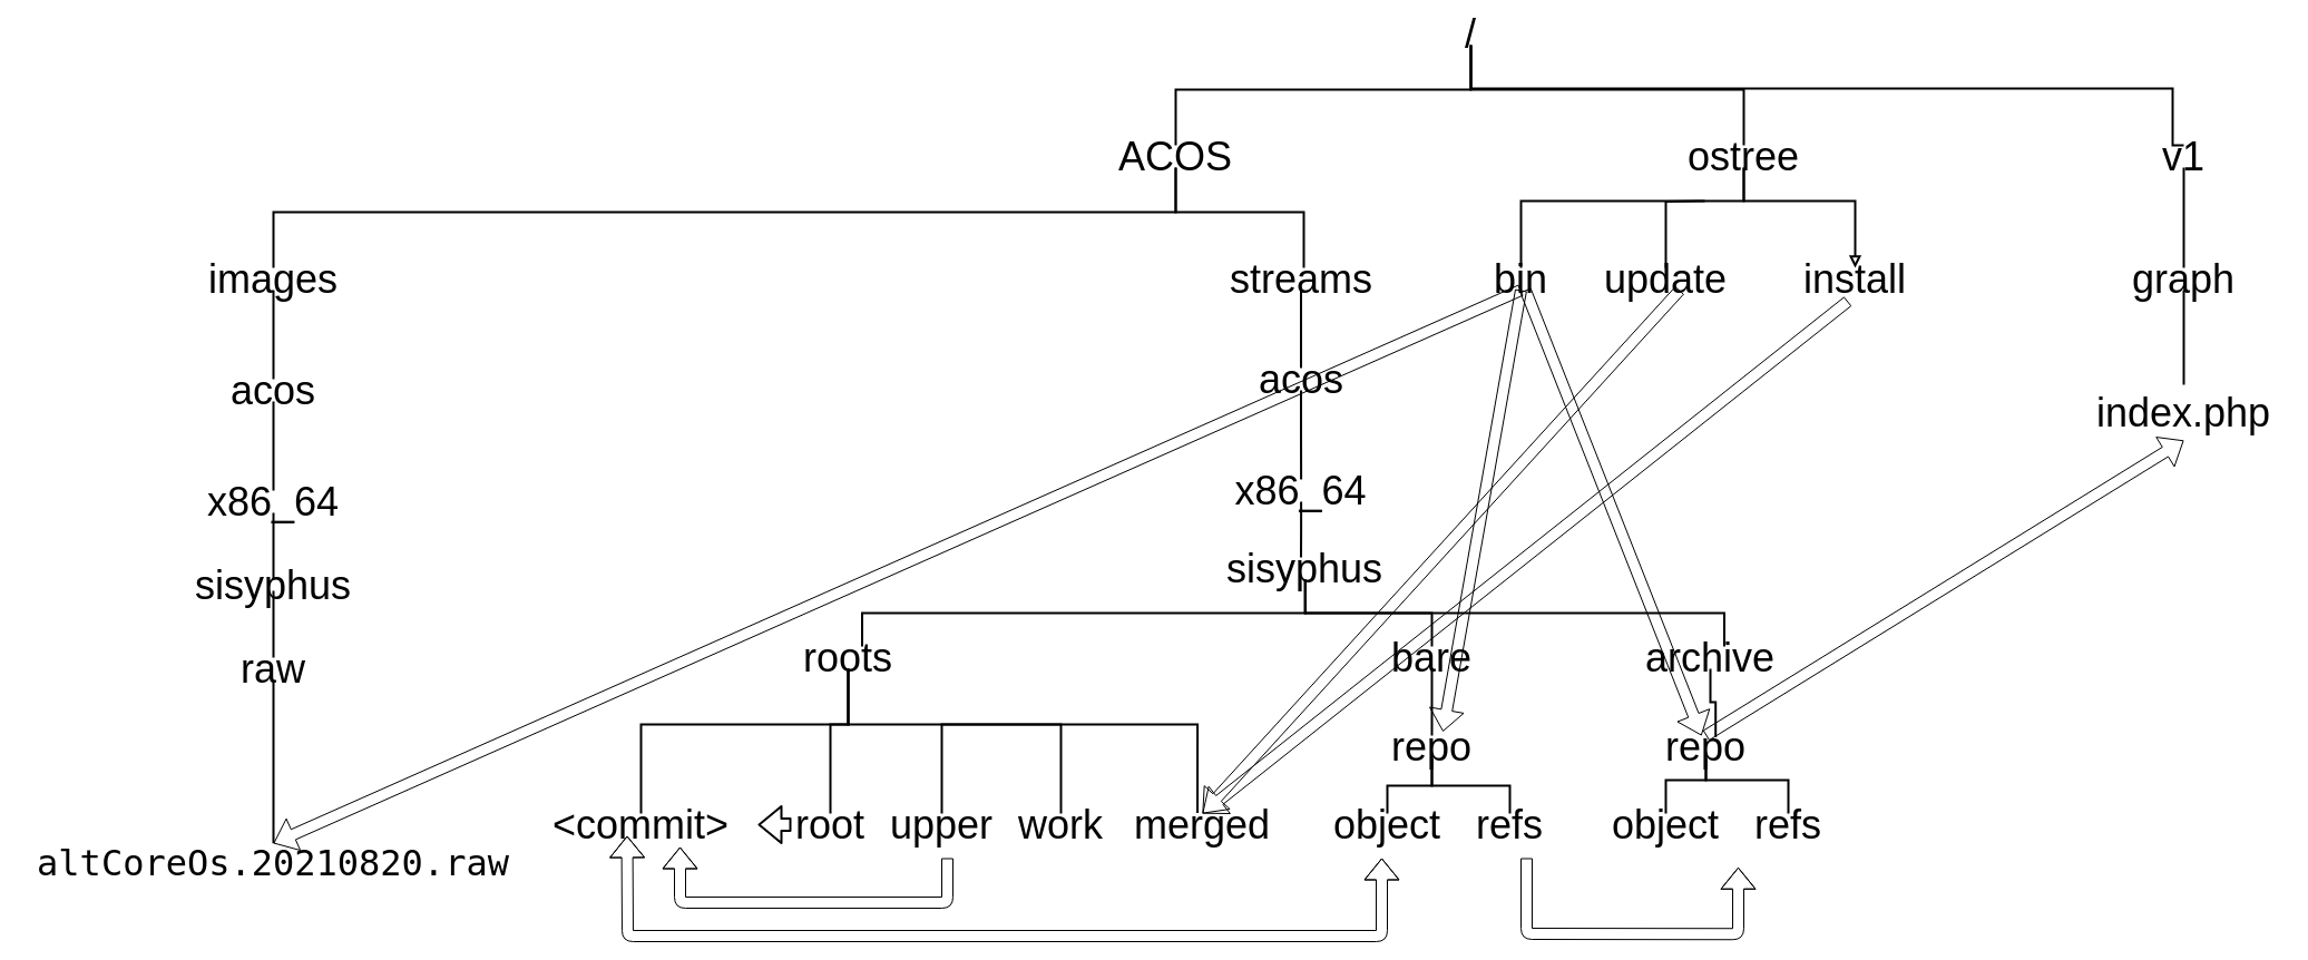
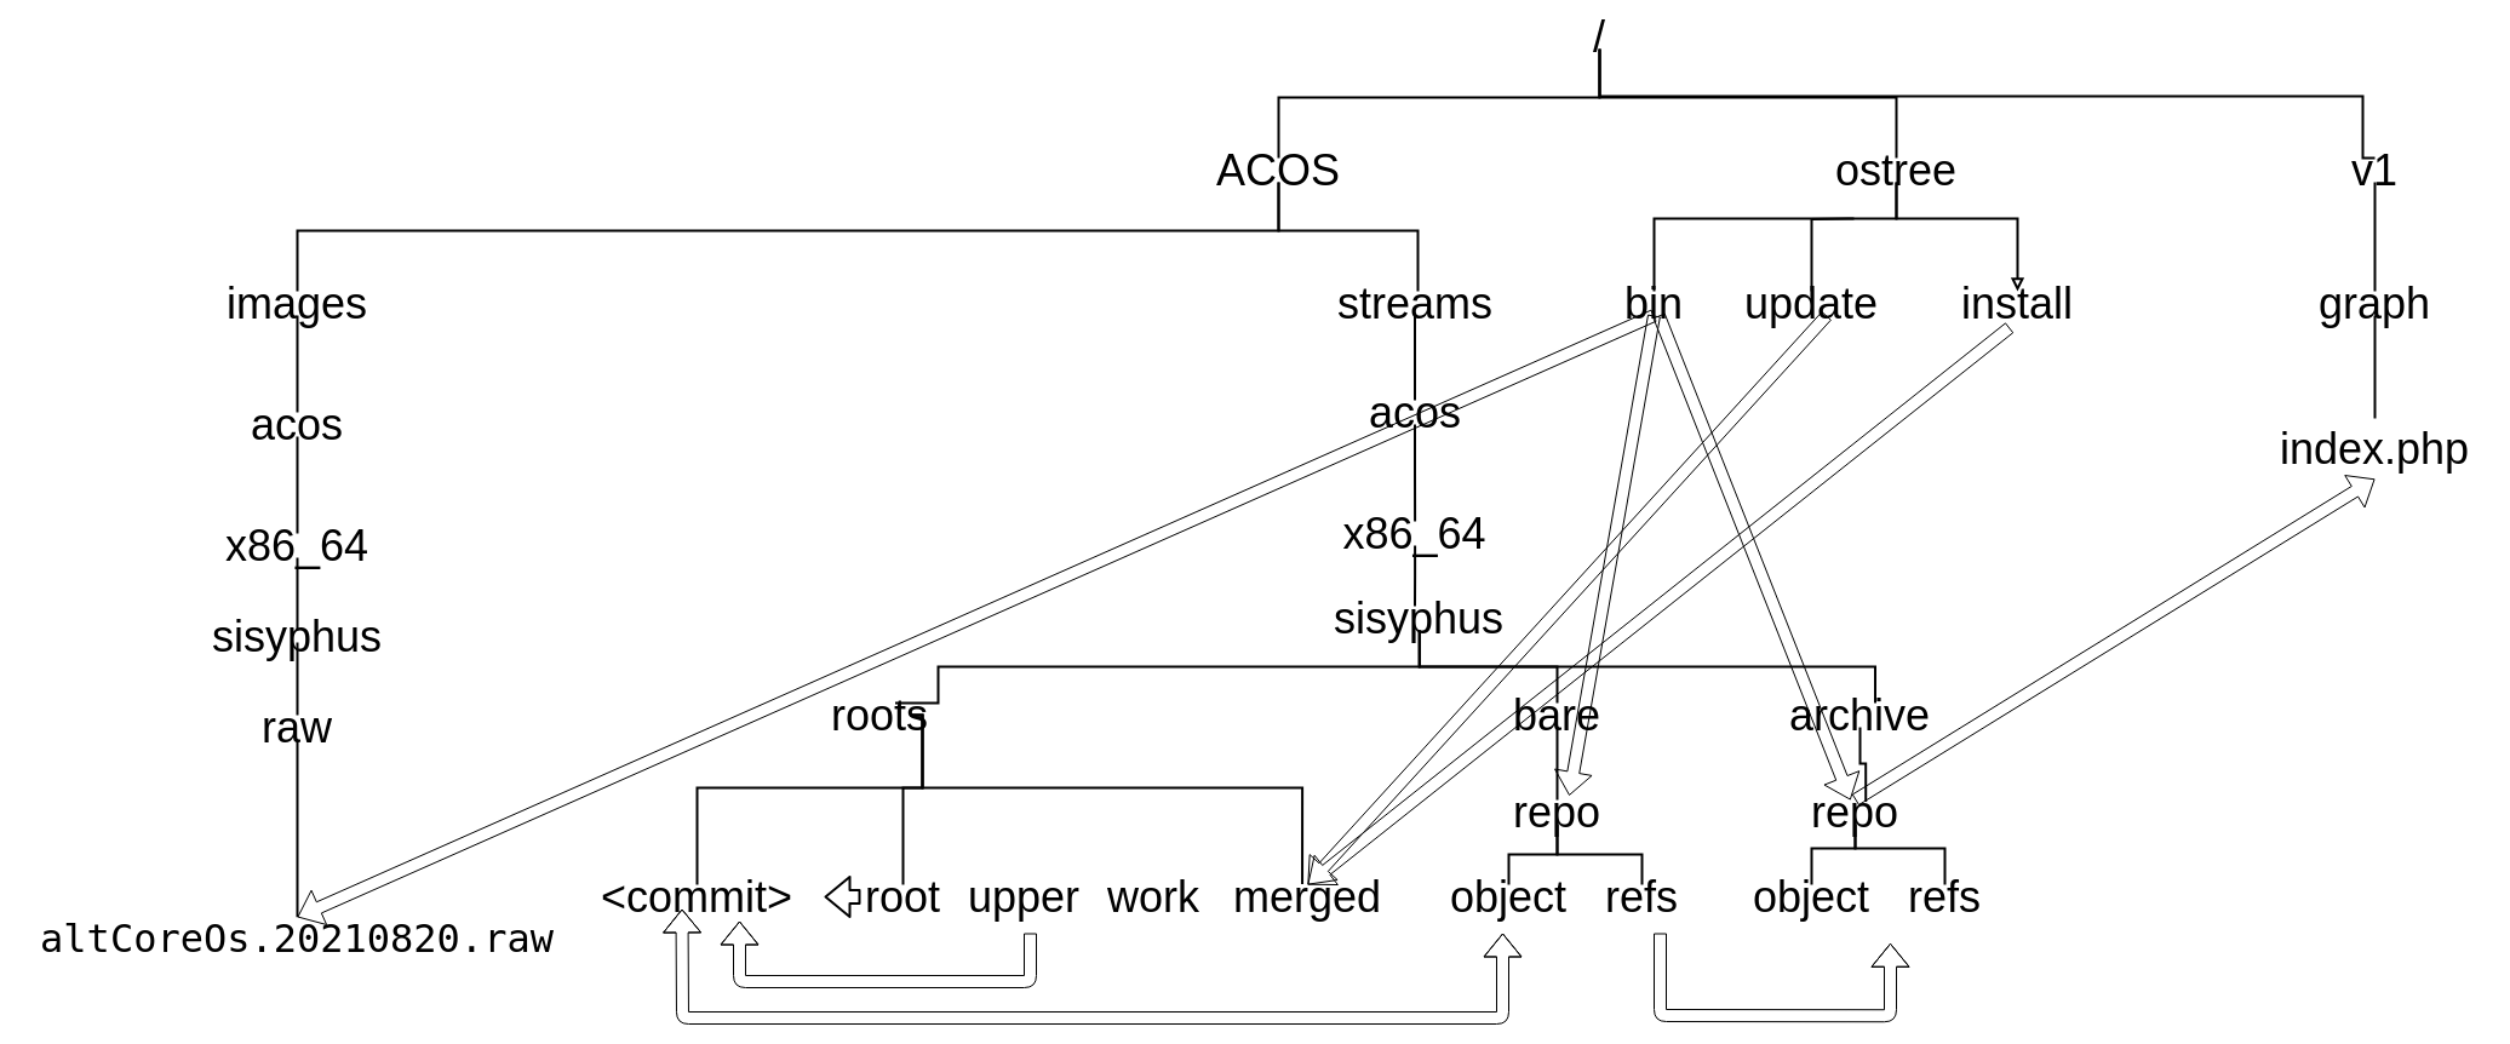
- <mxCell id="48" value="&lt;font style=&quot;font-size: 36px&quot;&gt;roots&lt;/font&gt;" style="text;html=1;strokeColor=none;fillColor=none;align=center;verticalAlign=middle;whiteSpace=wrap;rounded=0;" parent="1" vertex="1"><mxGeometry x="736" y="580" width="50" height="20" as="geometry" /></mxCell>
+ <mxCell id="48" value="&lt;font style=&quot;font-size: 36px&quot;&gt;roots&lt;/font&gt;" style="text;html=1;strokeColor=none;fillColor=none;align=center;verticalAlign=middle;whiteSpace=wrap;rounded=0;" parent="1" vertex="1"><mxGeometry x="701" y="580" width="50" height="20" as="geometry" /></mxCell>
- <mxCell id="46" style="edgeStyle=orthogonalEdgeStyle;rounded=0;orthogonalLoop=1;jettySize=auto;html=1;endArrow=none;endFill=0;strokeWidth=2;" parent="1" source="56" target="57" edge="1"><mxGeometry relative="1" as="geometry"><Array as="points"><mxPoint x="845" y="650" /><mxPoint x="952" y="650" /></Array></mxGeometry></mxCell>
